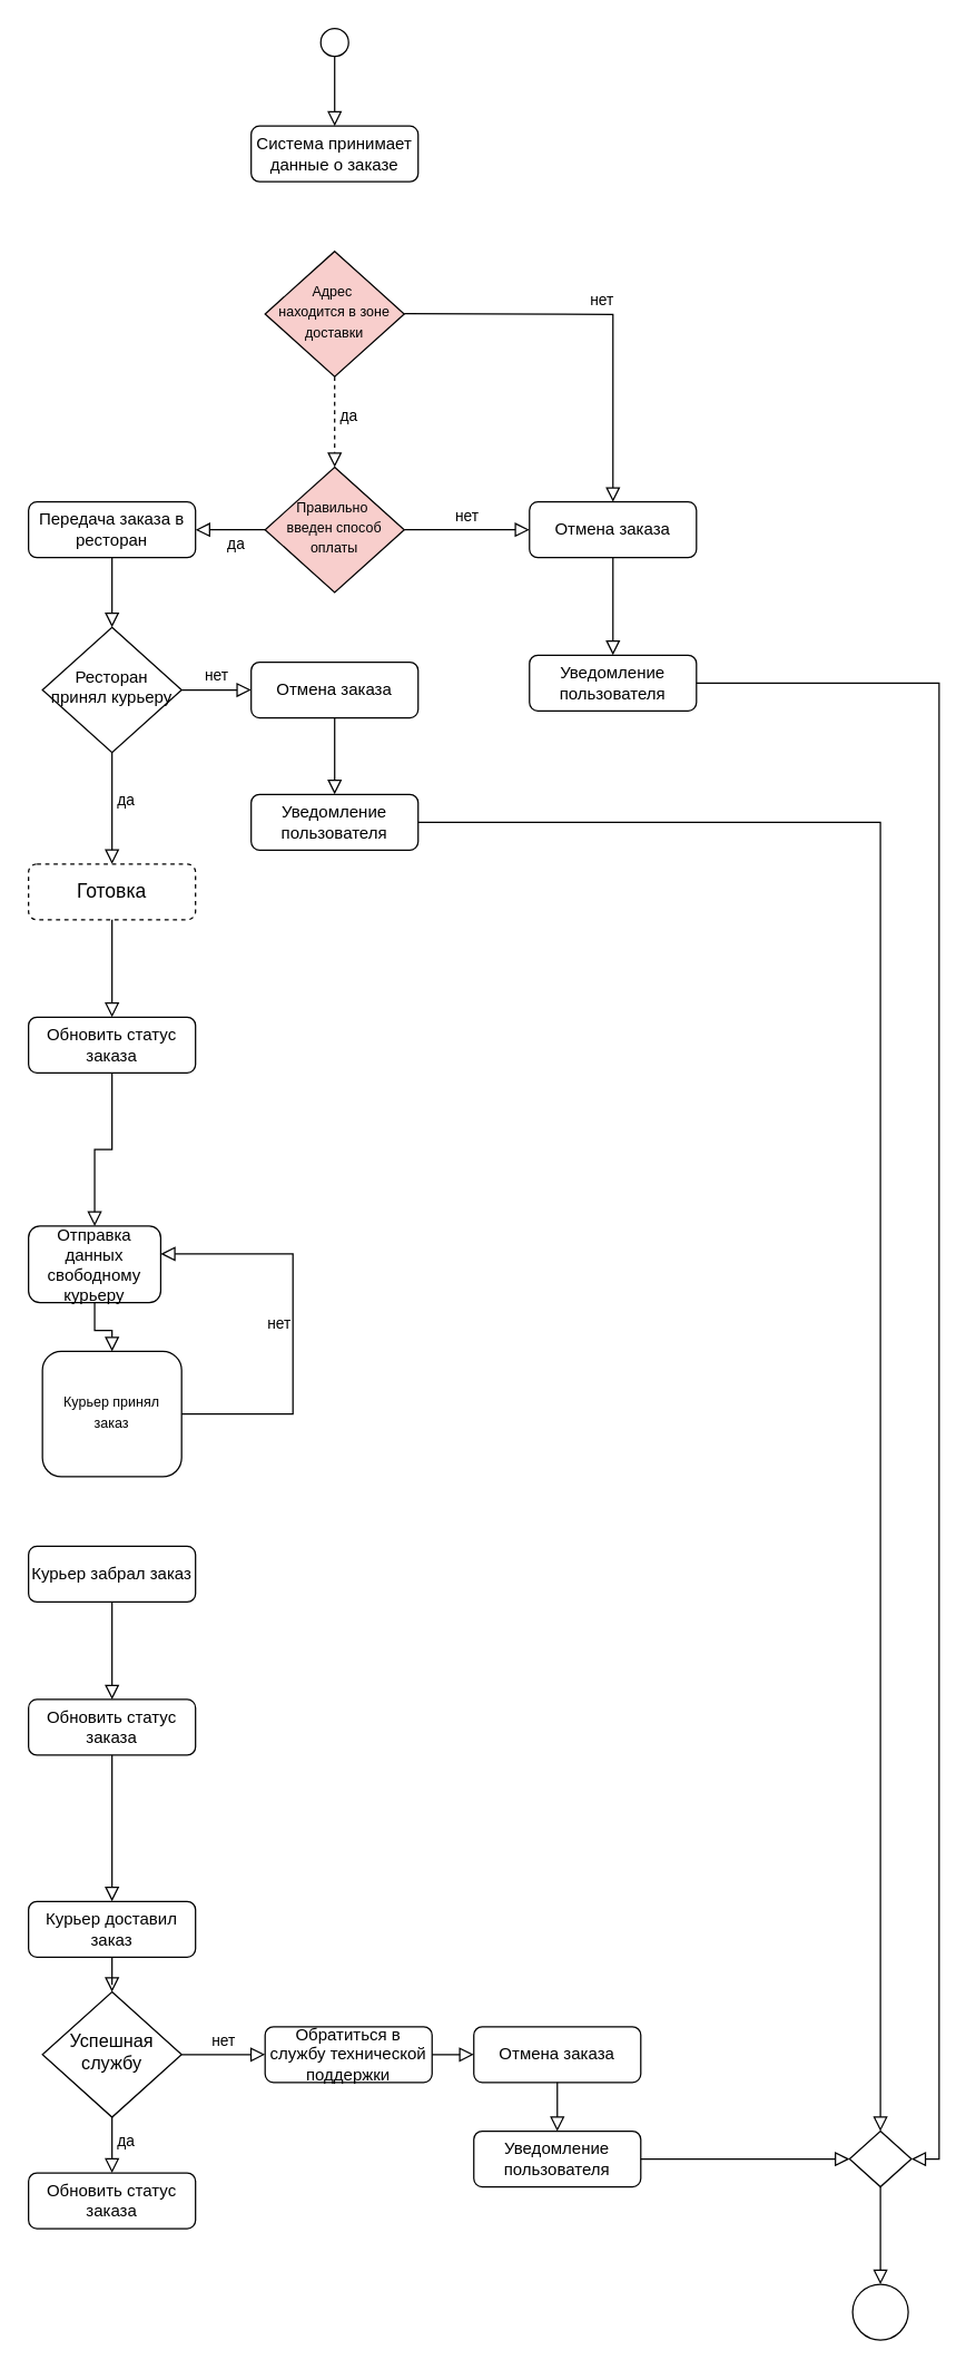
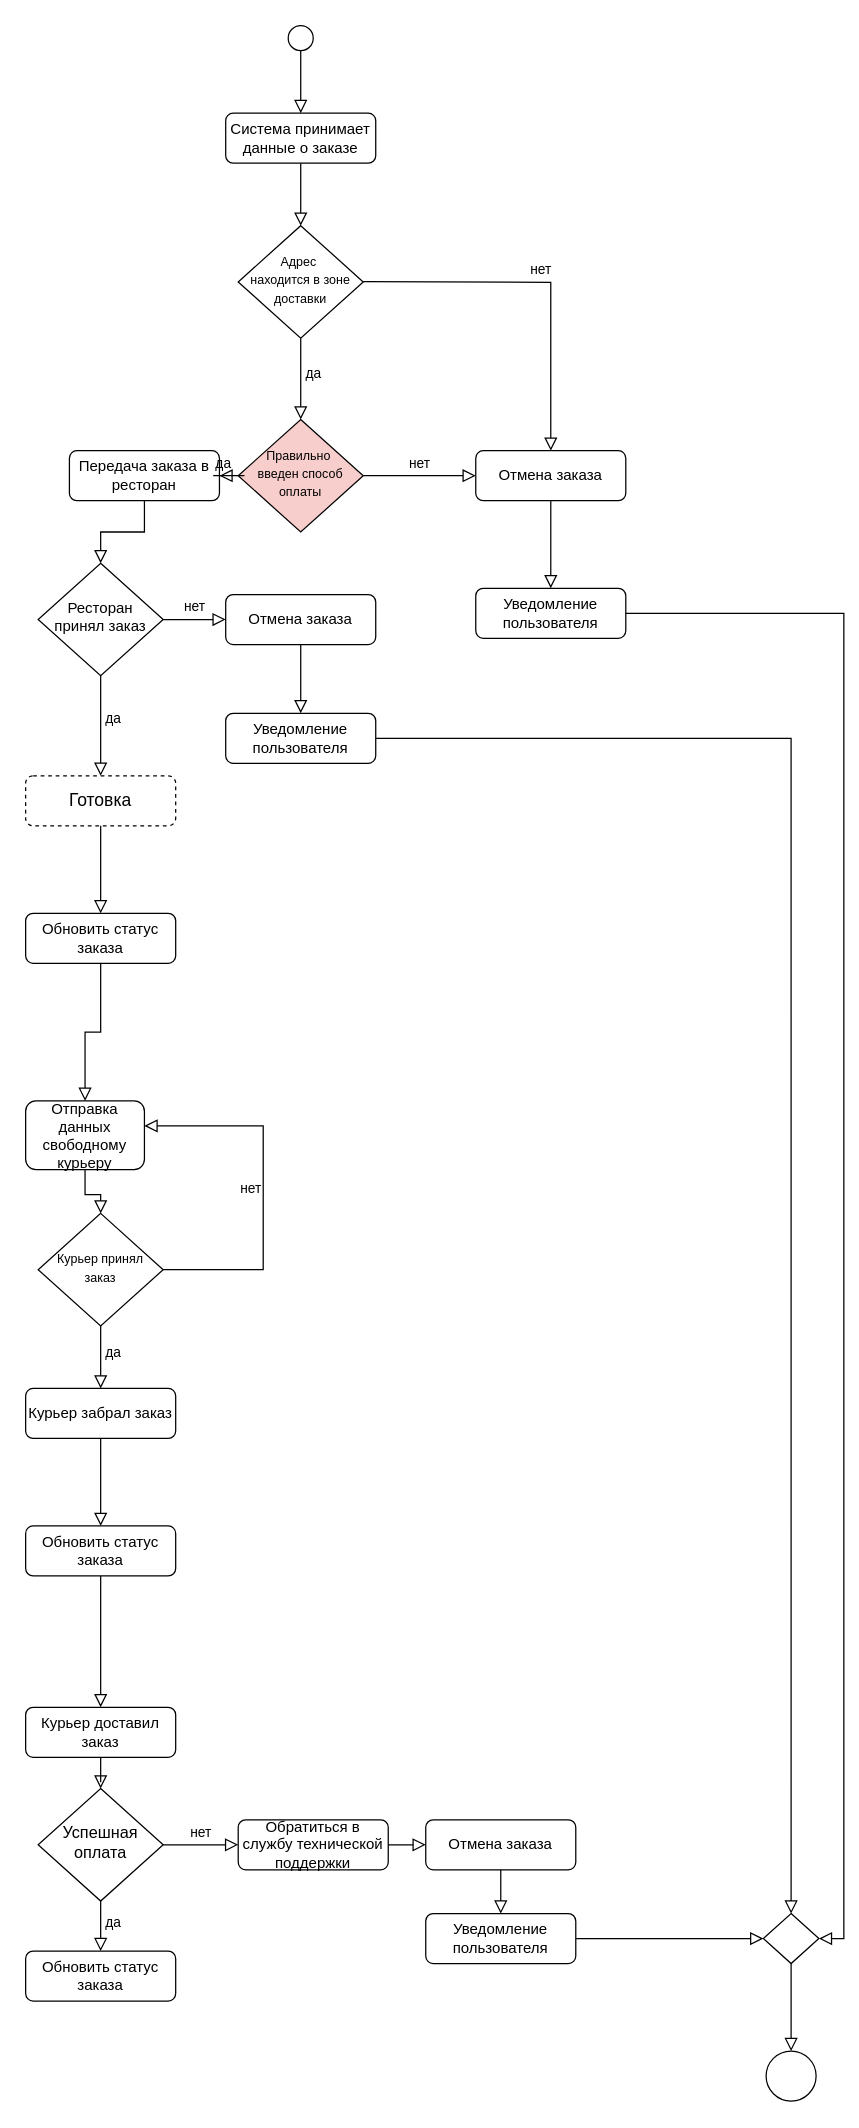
+ <mxCell id="2" value="" style="rounded=0;html=1;jettySize=auto;orthogonalLoop=1;fontSize=11;endArrow=block;endFill=0;endSize=8;strokeWidth=1;shadow=0;labelBackgroundColor=none;edgeStyle=orthogonalEdgeStyle;" parent="1" source="3" target="4" edge="1"><mxGeometry relative="1" as="geometry" /></mxCell>
- <mxCell id="4" value="&lt;font style=&quot;font-size: 10px;&quot;&gt;Адрес&amp;nbsp;&lt;/font&gt;&lt;div&gt;&lt;font style=&quot;font-size: 10px;&quot;&gt;находится в зоне доставки&lt;/font&gt;&lt;/div&gt;" style="rhombus;whiteSpace=wrap;html=1;shadow=0;fontFamily=Helvetica;fontSize=12;align=center;strokeWidth=1;spacing=6;spacingTop=-4;fillColor=#f8cecc;" parent="1" vertex="1"><mxGeometry x="190" y="180" width="100" height="90" as="geometry" /></mxCell>
+ <mxCell id="4" value="&lt;font style=&quot;font-size: 10px;&quot;&gt;Адрес&amp;nbsp;&lt;/font&gt;&lt;div&gt;&lt;font style=&quot;font-size: 10px;&quot;&gt;находится в зоне доставки&lt;/font&gt;&lt;/div&gt;" style="rhombus;whiteSpace=wrap;html=1;shadow=0;fontFamily=Helvetica;fontSize=12;align=center;strokeWidth=1;spacing=6;spacingTop=-4;" parent="1" vertex="1"><mxGeometry x="190" y="180" width="100" height="90" as="geometry" /></mxCell>
- <mxCell id="11" value="да" style="rounded=0;html=1;jettySize=auto;orthogonalLoop=1;fontSize=11;endArrow=block;endFill=0;endSize=8;strokeWidth=1;shadow=0;labelBackgroundColor=none;edgeStyle=orthogonalEdgeStyle;dashed=1;" edge="1" parent="1" source="4" target="8"><mxGeometry x="-0.143" y="10" relative="1" as="geometry"><mxPoint as="offset" /><mxPoint x="390" y="150" as="sourcePoint" /><mxPoint x="460" y="150" as="targetPoint" /></mxGeometry></mxCell>
+ <mxCell id="11" value="да" style="rounded=0;html=1;jettySize=auto;orthogonalLoop=1;fontSize=11;endArrow=block;endFill=0;endSize=8;strokeWidth=1;shadow=0;labelBackgroundColor=none;edgeStyle=orthogonalEdgeStyle;" edge="1" parent="1" source="4" target="8"><mxGeometry x="-0.143" y="10" relative="1" as="geometry"><mxPoint as="offset" /><mxPoint x="390" y="150" as="sourcePoint" /><mxPoint x="460" y="150" as="targetPoint" /></mxGeometry></mxCell>
- <mxCell id="13" value="Передача заказа в ресторан" style="rounded=1;whiteSpace=wrap;html=1;fontSize=12;glass=0;strokeWidth=1;shadow=0;" vertex="1" parent="1"><mxGeometry x="20" y="360" width="120" height="40" as="geometry" /></mxCell>
+ <mxCell id="13" value="Передача заказа в ресторан" style="rounded=1;whiteSpace=wrap;html=1;fontSize=12;glass=0;strokeWidth=1;shadow=0;" vertex="1" parent="1"><mxGeometry x="55" y="360" width="120" height="40" as="geometry" /></mxCell>
- <mxCell id="15" value="&lt;font style=&quot;font-size: 12px;&quot;&gt;Ресторан&lt;/font&gt;&lt;div style=&quot;&quot;&gt;&lt;font style=&quot;font-size: 12px;&quot;&gt;принял курьеру&lt;/font&gt;&lt;/div&gt;" style="rhombus;whiteSpace=wrap;html=1;shadow=0;fontFamily=Helvetica;fontSize=12;align=center;strokeWidth=1;spacing=6;spacingTop=-4;" vertex="1" parent="1"><mxGeometry x="30" y="450" width="100" height="90" as="geometry" /></mxCell>
+ <mxCell id="15" value="&lt;font style=&quot;font-size: 12px;&quot;&gt;Ресторан&lt;/font&gt;&lt;div style=&quot;&quot;&gt;&lt;font style=&quot;font-size: 12px;&quot;&gt;принял заказ&lt;/font&gt;&lt;/div&gt;" style="rhombus;whiteSpace=wrap;html=1;shadow=0;fontFamily=Helvetica;fontSize=12;align=center;strokeWidth=1;spacing=6;spacingTop=-4;" vertex="1" parent="1"><mxGeometry x="30" y="450" width="100" height="90" as="geometry" /></mxCell>
- <mxCell id="24" value="&lt;span style=&quot;font-size: 10px;&quot;&gt;Курьер принял заказ&lt;/span&gt;" style="whiteSpace=wrap;html=1;shadow=0;fontFamily=Helvetica;fontSize=12;align=center;strokeWidth=1;spacing=6;spacingTop=-4;rounded=1;" vertex="1" parent="1"><mxGeometry x="30" y="970" width="100" height="90" as="geometry" /></mxCell>
+ <mxCell id="24" value="&lt;span style=&quot;font-size: 10px;&quot;&gt;Курьер принял заказ&lt;/span&gt;" style="rhombus;whiteSpace=wrap;html=1;shadow=0;fontFamily=Helvetica;fontSize=12;align=center;strokeWidth=1;spacing=6;spacingTop=-4;" vertex="1" parent="1"><mxGeometry x="30" y="970" width="100" height="90" as="geometry" /></mxCell>
+ <mxCell id="27" value="да" style="rounded=0;html=1;jettySize=auto;orthogonalLoop=1;fontSize=11;endArrow=block;endFill=0;endSize=8;strokeWidth=1;shadow=0;labelBackgroundColor=none;edgeStyle=orthogonalEdgeStyle;" edge="1" parent="1" source="24" target="28"><mxGeometry x="-0.143" y="10" relative="1" as="geometry"><mxPoint as="offset" /><mxPoint x="-210" y="230" as="sourcePoint" /><mxPoint x="-140" y="230" as="targetPoint" /></mxGeometry></mxCell>
- <mxCell id="35" value="&lt;font style=&quot;font-size: 13px;&quot;&gt;Успешная службу&lt;/font&gt;" style="rhombus;whiteSpace=wrap;html=1;shadow=0;fontFamily=Helvetica;fontSize=12;align=center;strokeWidth=1;spacing=6;spacingTop=-4;" vertex="1" parent="1"><mxGeometry x="30" y="1430" width="100" height="90" as="geometry" /></mxCell>
+ <mxCell id="35" value="&lt;font style=&quot;font-size: 13px;&quot;&gt;Успешная оплата&lt;/font&gt;" style="rhombus;whiteSpace=wrap;html=1;shadow=0;fontFamily=Helvetica;fontSize=12;align=center;strokeWidth=1;spacing=6;spacingTop=-4;" vertex="1" parent="1"><mxGeometry x="30" y="1430" width="100" height="90" as="geometry" /></mxCell>
